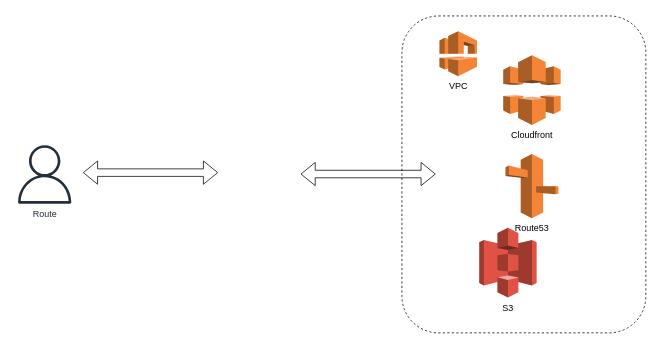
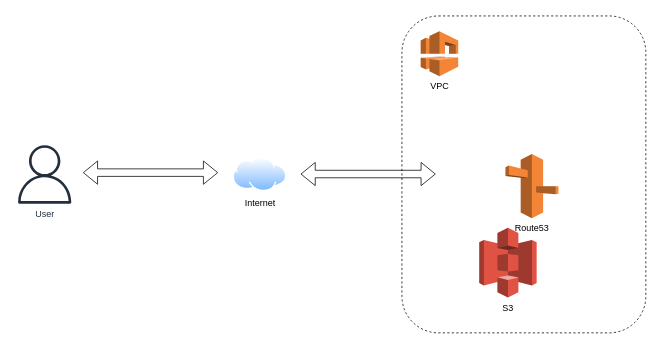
- <mxCell id="6" value="VPC" style="outlineConnect=0;dashed=0;verticalLabelPosition=bottom;verticalAlign=top;align=center;html=1;shape=mxgraph.aws3.vpc;fillColor=#F58536;gradientColor=none;" parent="1" vertex="1"><mxGeometry x="585" y="41" width="50" height="60" as="geometry" /></mxCell>
+ <mxCell id="6" value="VPC" style="outlineConnect=0;dashed=0;verticalLabelPosition=bottom;verticalAlign=top;align=center;html=1;shape=mxgraph.aws3.vpc;fillColor=#F58536;gradientColor=none;" parent="1" vertex="1"><mxGeometry x="560" y="41" width="50" height="60" as="geometry" /></mxCell>
- <mxCell id="3" value="Cloudfront" style="outlineConnect=0;dashed=0;verticalLabelPosition=bottom;verticalAlign=top;align=center;html=1;shape=mxgraph.aws3.cloudfront;fillColor=#F58536;gradientColor=none;" parent="1" vertex="1"><mxGeometry x="670" y="73" width="76.5" height="93" as="geometry" /></mxCell>
+ <mxCell id="8" value="Internet" style="aspect=fixed;perimeter=ellipsePerimeter;html=1;align=center;shadow=0;dashed=0;spacingTop=3;image;image=img/lib/active_directory/internet_cloud.svg;" parent="1" vertex="1"><mxGeometry x="310" y="209.38" width="71.43" height="45" as="geometry" /></mxCell>
- <mxCell id="7" value="Route" style="sketch=0;outlineConnect=0;fontColor=#232F3E;gradientColor=none;fillColor=#232F3D;strokeColor=none;dashed=0;verticalLabelPosition=bottom;verticalAlign=top;align=center;html=1;fontSize=12;fontStyle=0;aspect=fixed;pointerEvents=1;shape=mxgraph.aws4.user;" parent="1" vertex="1"><mxGeometry x="20" y="192.88" width="78" height="78" as="geometry" /></mxCell>
+ <mxCell id="7" value="User" style="sketch=0;outlineConnect=0;fontColor=#232F3E;gradientColor=none;fillColor=#232F3D;strokeColor=none;dashed=0;verticalLabelPosition=bottom;verticalAlign=top;align=center;html=1;fontSize=12;fontStyle=0;aspect=fixed;pointerEvents=1;shape=mxgraph.aws4.user;" parent="1" vertex="1"><mxGeometry x="20" y="192.88" width="78" height="78" as="geometry" /></mxCell>
